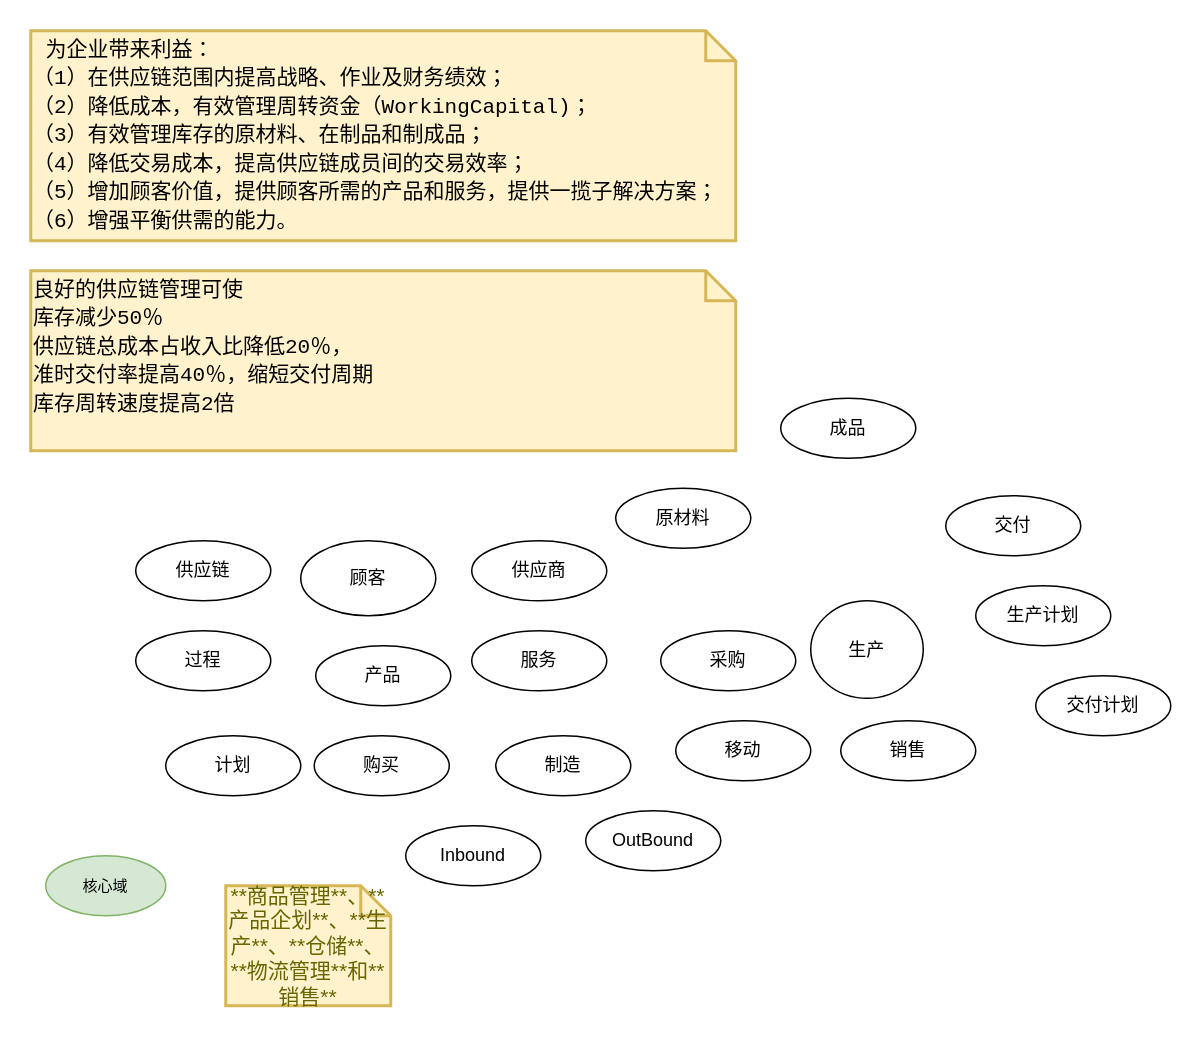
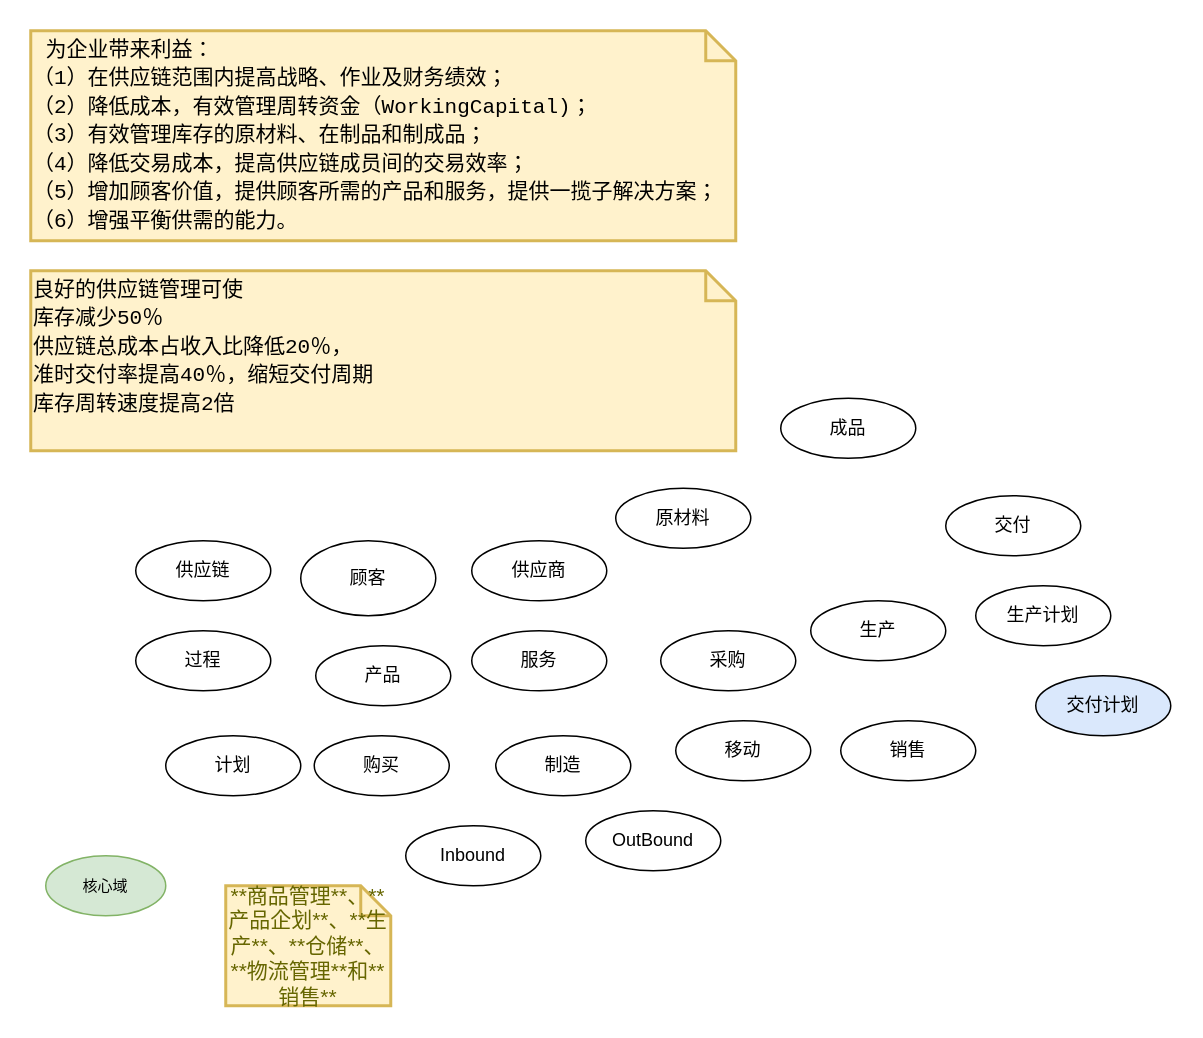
- <mxCell id="18" value="生产" style="ellipse;whiteSpace=wrap;html=1;" vertex="1" parent="1"><mxGeometry x="540" y="400" width="75" height="65" as="geometry" /></mxCell>
+ <mxCell id="18" value="生产" style="ellipse;whiteSpace=wrap;html=1;" vertex="1" parent="1"><mxGeometry x="540" y="400" width="90" height="40" as="geometry" /></mxCell>
- <mxCell id="21" value="交付计划" style="ellipse;whiteSpace=wrap;html=1;" vertex="1" parent="1"><mxGeometry x="690" y="450" width="90" height="40" as="geometry" /></mxCell>
+ <mxCell id="21" value="交付计划" style="ellipse;whiteSpace=wrap;html=1;fillColor=#dae8fc;" vertex="1" parent="1"><mxGeometry x="690" y="450" width="90" height="40" as="geometry" /></mxCell>
